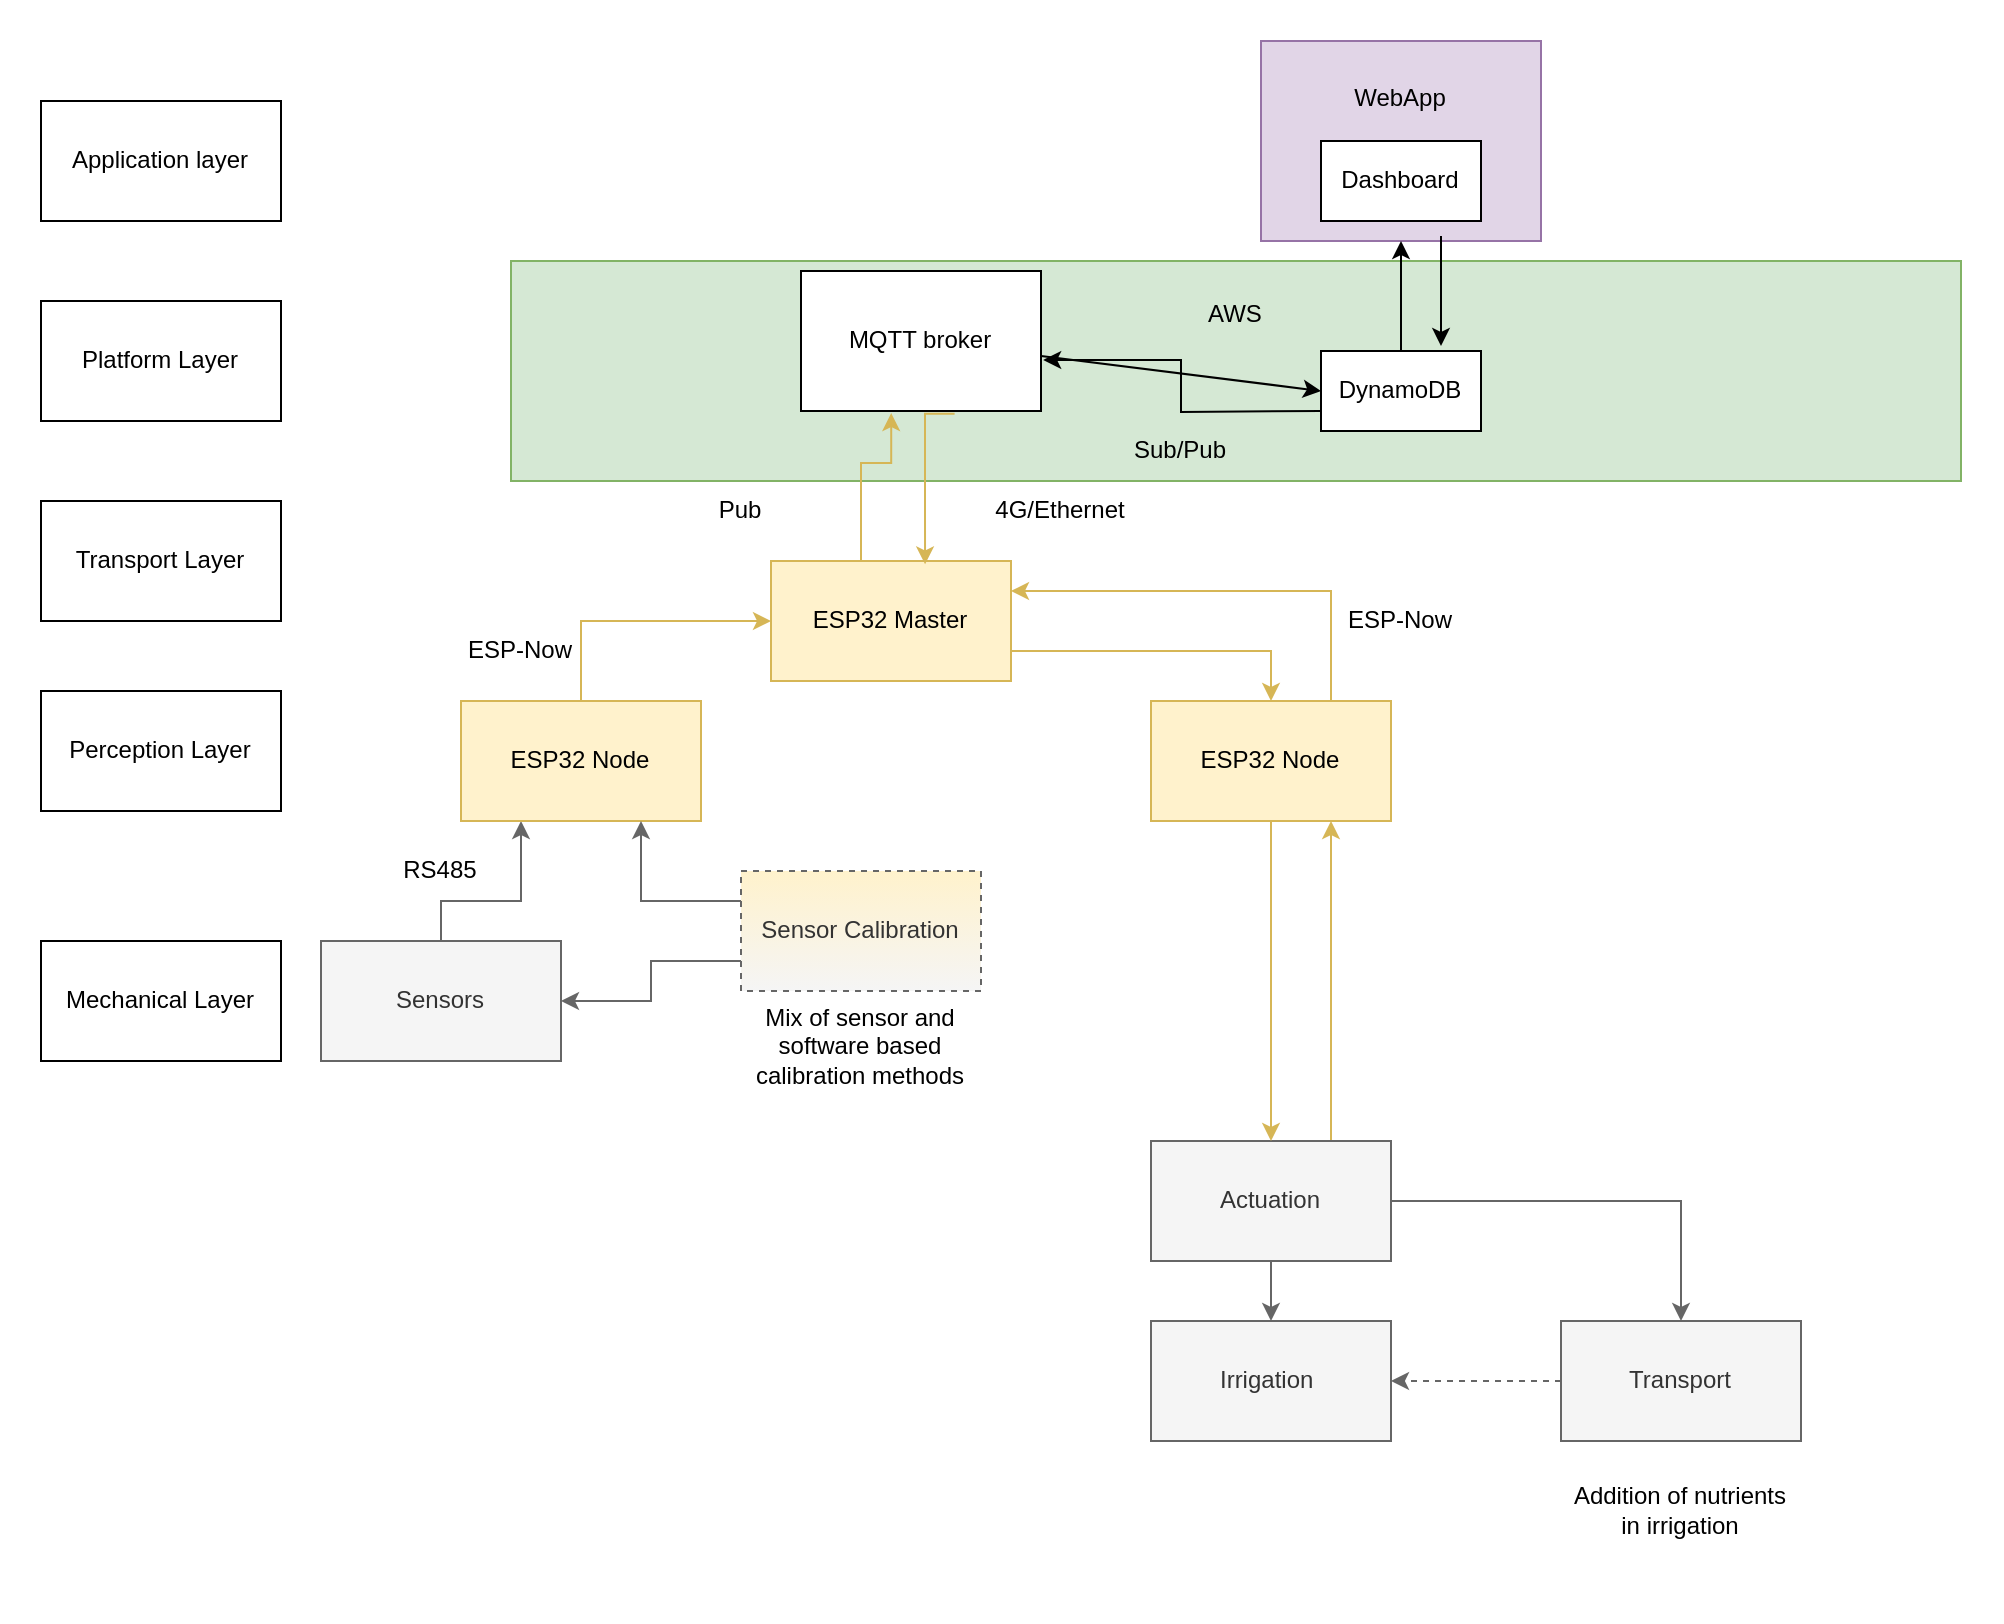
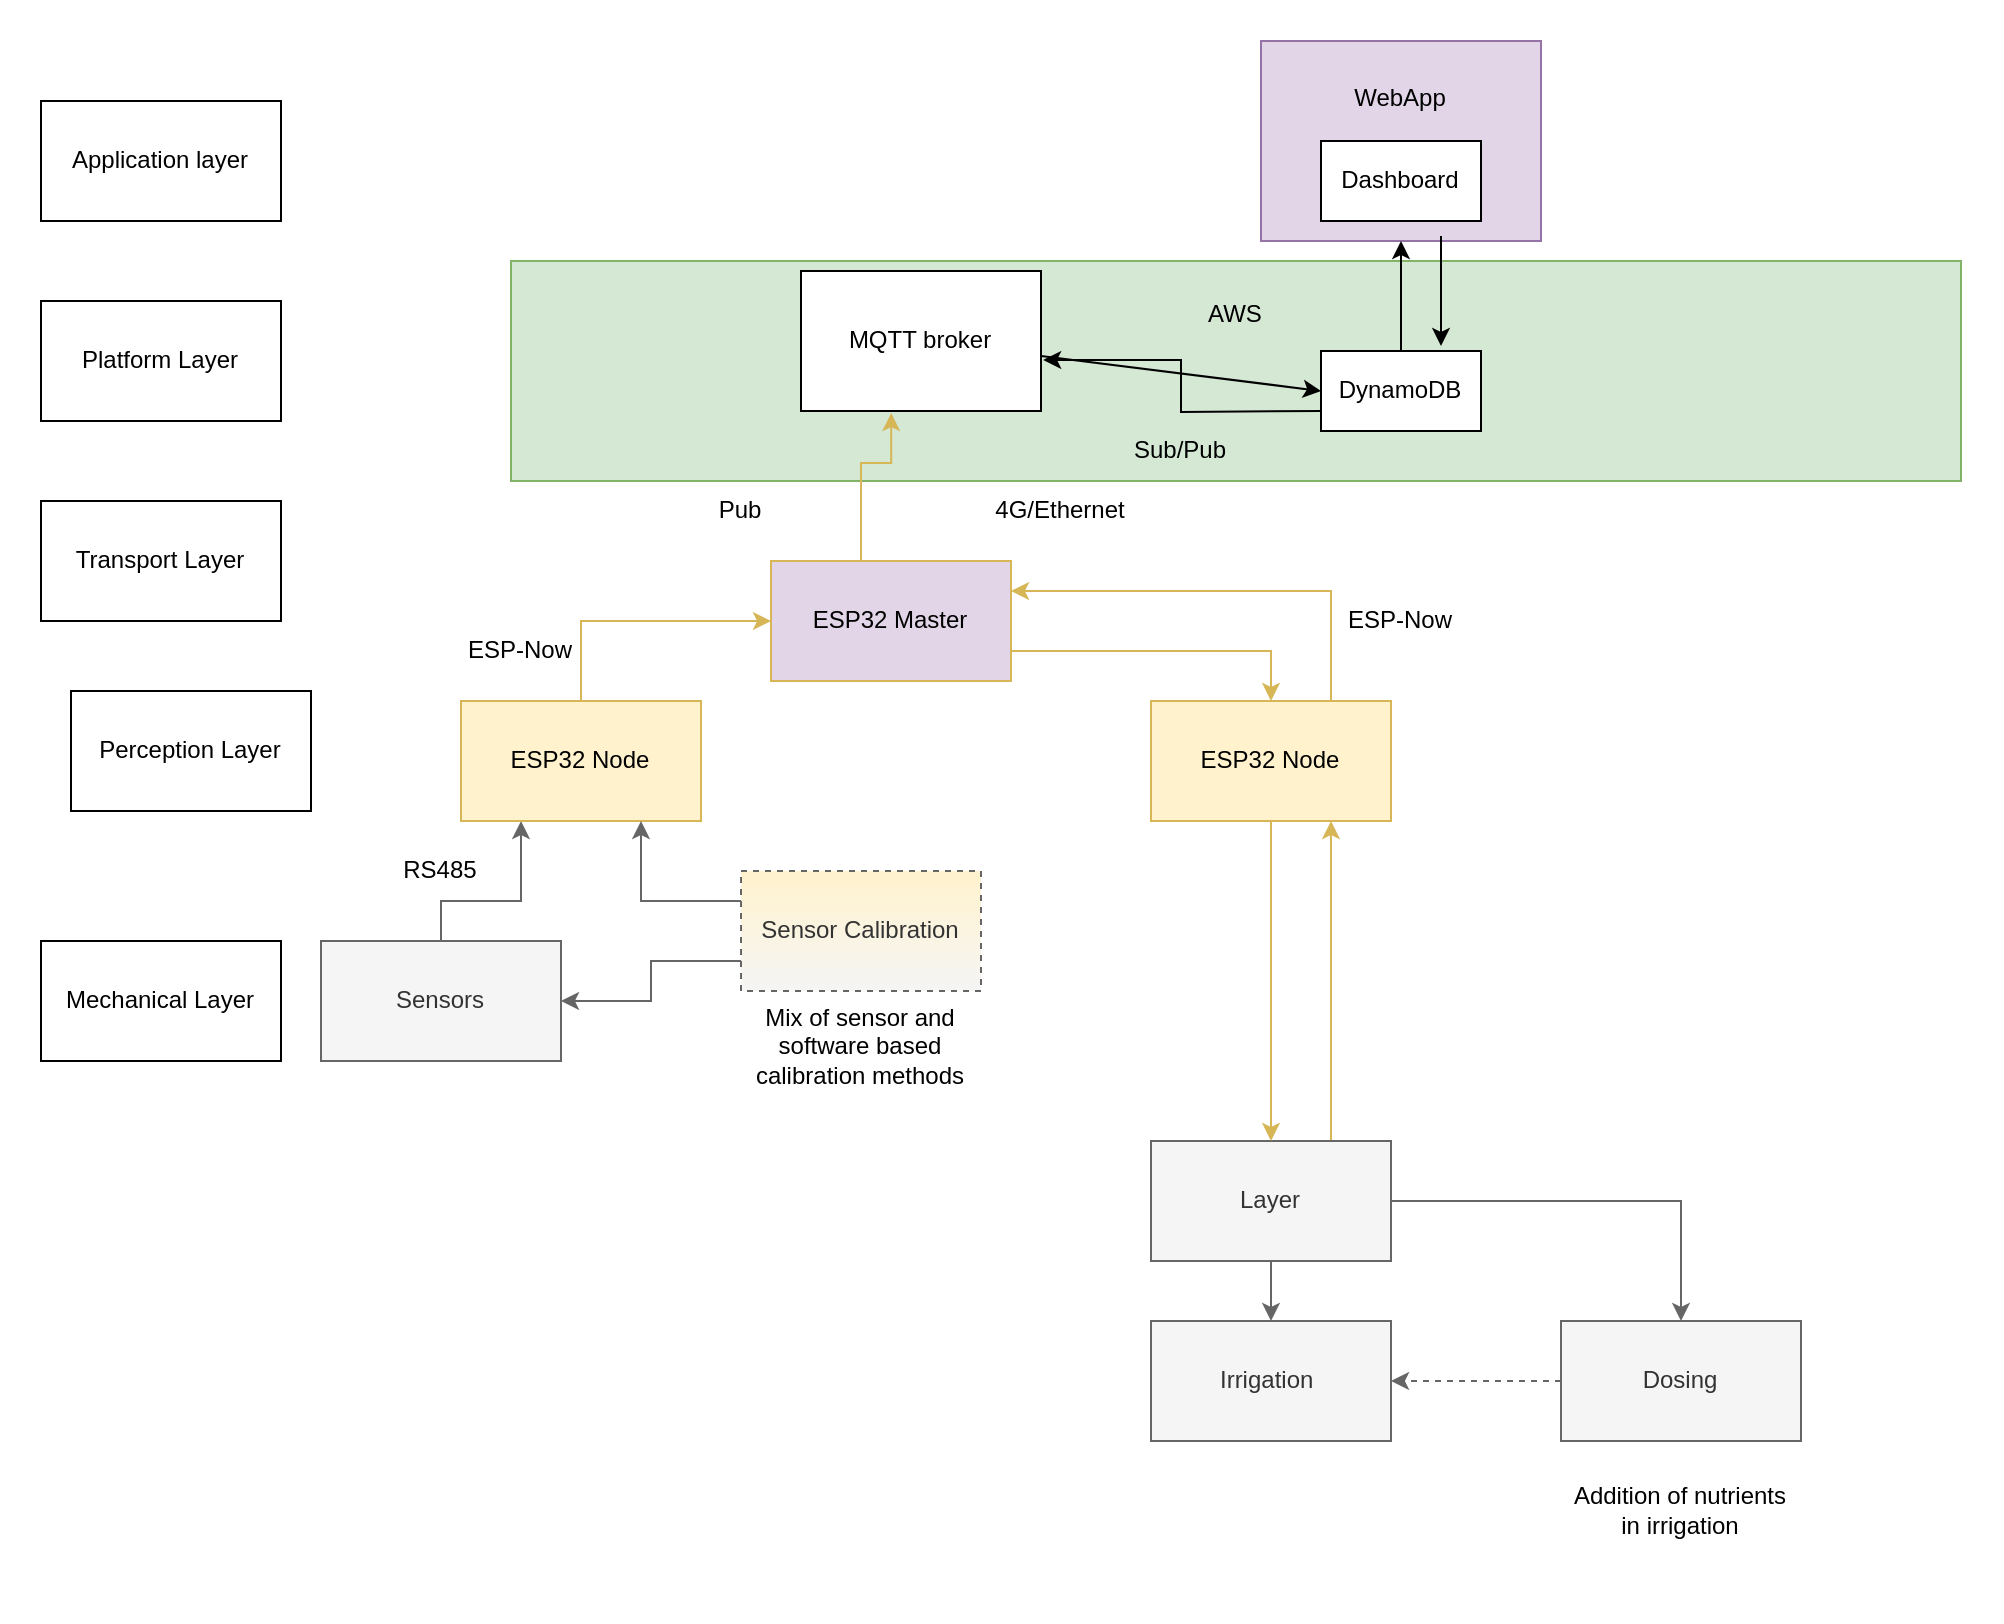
- <mxCell id="36" value="" style="edgeStyle=orthogonalEdgeStyle;rounded=0;orthogonalLoop=1;jettySize=auto;html=1;fillColor=#fff2cc;strokeColor=#d6b656;exitX=0.64;exitY=1.02;exitDx=0;exitDy=0;exitPerimeter=0;entryX=0.642;entryY=0.028;entryDx=0;entryDy=0;entryPerimeter=0;" parent="1" source="15" target="12" edge="1"><mxGeometry relative="1" as="geometry"><mxPoint x="460" y="240" as="sourcePoint" /><mxPoint x="450" y="270" as="targetPoint" /><Array as="points"><mxPoint x="462" y="255" /><mxPoint x="462" y="255" /></Array></mxGeometry></mxCell>
- <mxCell id="12" value="ESP32 Master" style="rounded=0;whiteSpace=wrap;html=1;fillColor=#fff2cc;strokeColor=#d6b656;" parent="1" vertex="1"><mxGeometry x="385" y="280" width="120" height="60" as="geometry" /></mxCell>
+ <mxCell id="12" value="ESP32 Master" style="rounded=0;whiteSpace=wrap;html=1;fillColor=#e1d5e7;strokeColor=#d6b656;" parent="1" vertex="1"><mxGeometry x="385" y="280" width="120" height="60" as="geometry" /></mxCell>
- <mxCell id="6" value="Perception Layer" style="rounded=0;whiteSpace=wrap;html=1;" parent="1" vertex="1"><mxGeometry x="20" y="345" width="120" height="60" as="geometry" /></mxCell>
+ <mxCell id="6" value="Perception Layer" style="rounded=0;whiteSpace=wrap;html=1;" parent="1" vertex="1"><mxGeometry x="35" y="345" width="120" height="60" as="geometry" /></mxCell>
- <mxCell id="24" value="Actuation" style="rounded=0;whiteSpace=wrap;html=1;fillColor=#f5f5f5;fontColor=#333333;strokeColor=#666666;" parent="1" vertex="1"><mxGeometry x="575" y="570" width="120" height="60" as="geometry" /></mxCell>
+ <mxCell id="24" value="Layer" style="rounded=0;whiteSpace=wrap;html=1;fillColor=#f5f5f5;fontColor=#333333;strokeColor=#666666;" parent="1" vertex="1"><mxGeometry x="575" y="570" width="120" height="60" as="geometry" /></mxCell>
- <mxCell id="27" value="Transport" style="rounded=0;whiteSpace=wrap;html=1;fillColor=#f5f5f5;fontColor=#333333;strokeColor=#666666;" parent="1" vertex="1"><mxGeometry x="780" y="660" width="120" height="60" as="geometry" /></mxCell>
+ <mxCell id="27" value="Dosing" style="rounded=0;whiteSpace=wrap;html=1;fillColor=#f5f5f5;fontColor=#333333;strokeColor=#666666;" parent="1" vertex="1"><mxGeometry x="780" y="660" width="120" height="60" as="geometry" /></mxCell>
